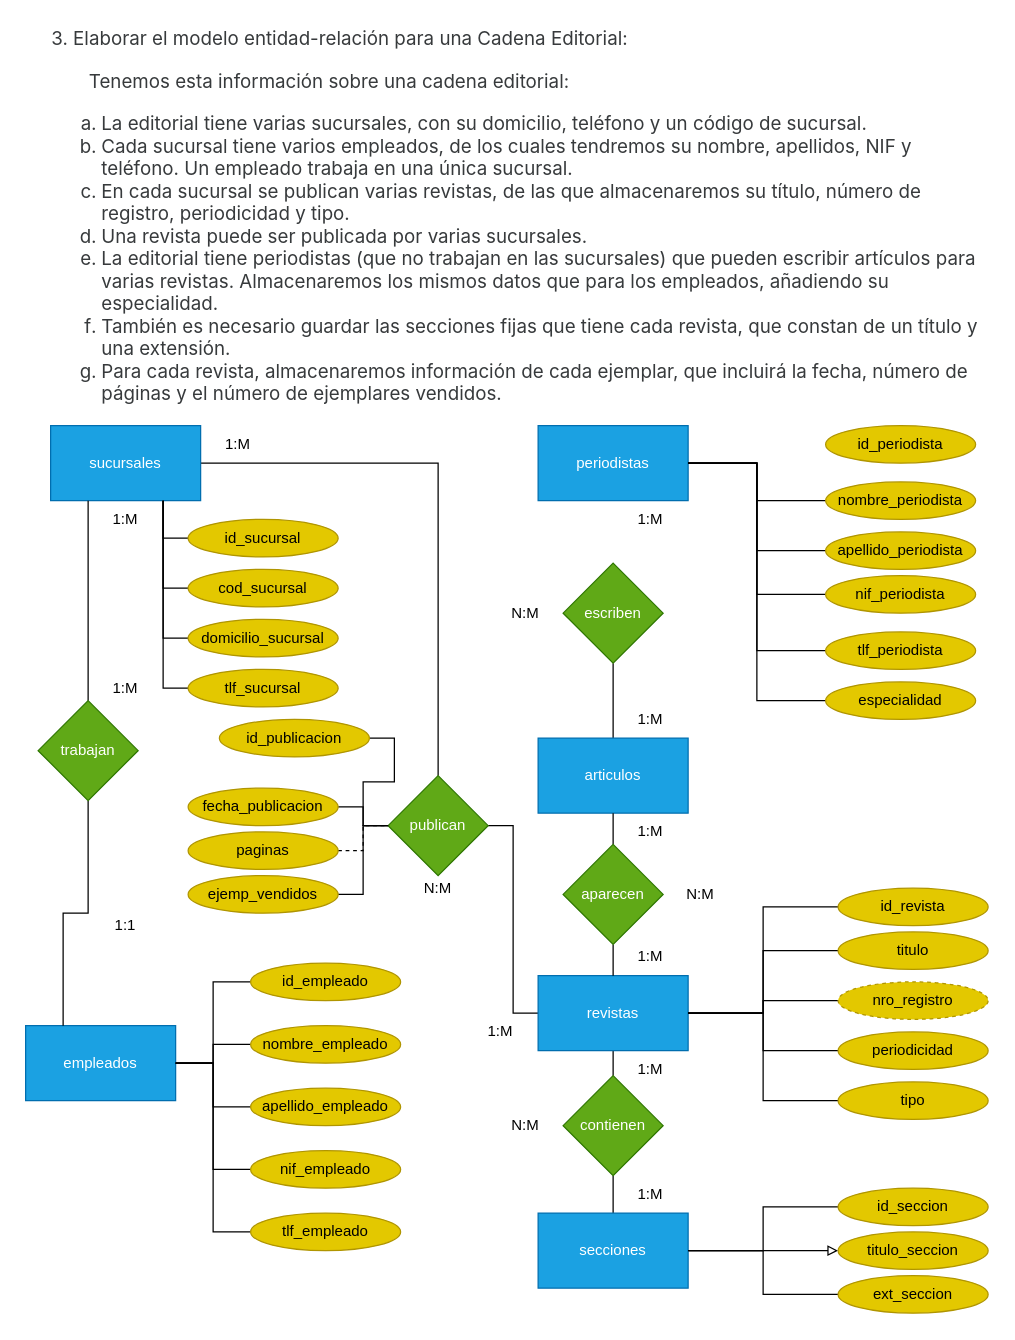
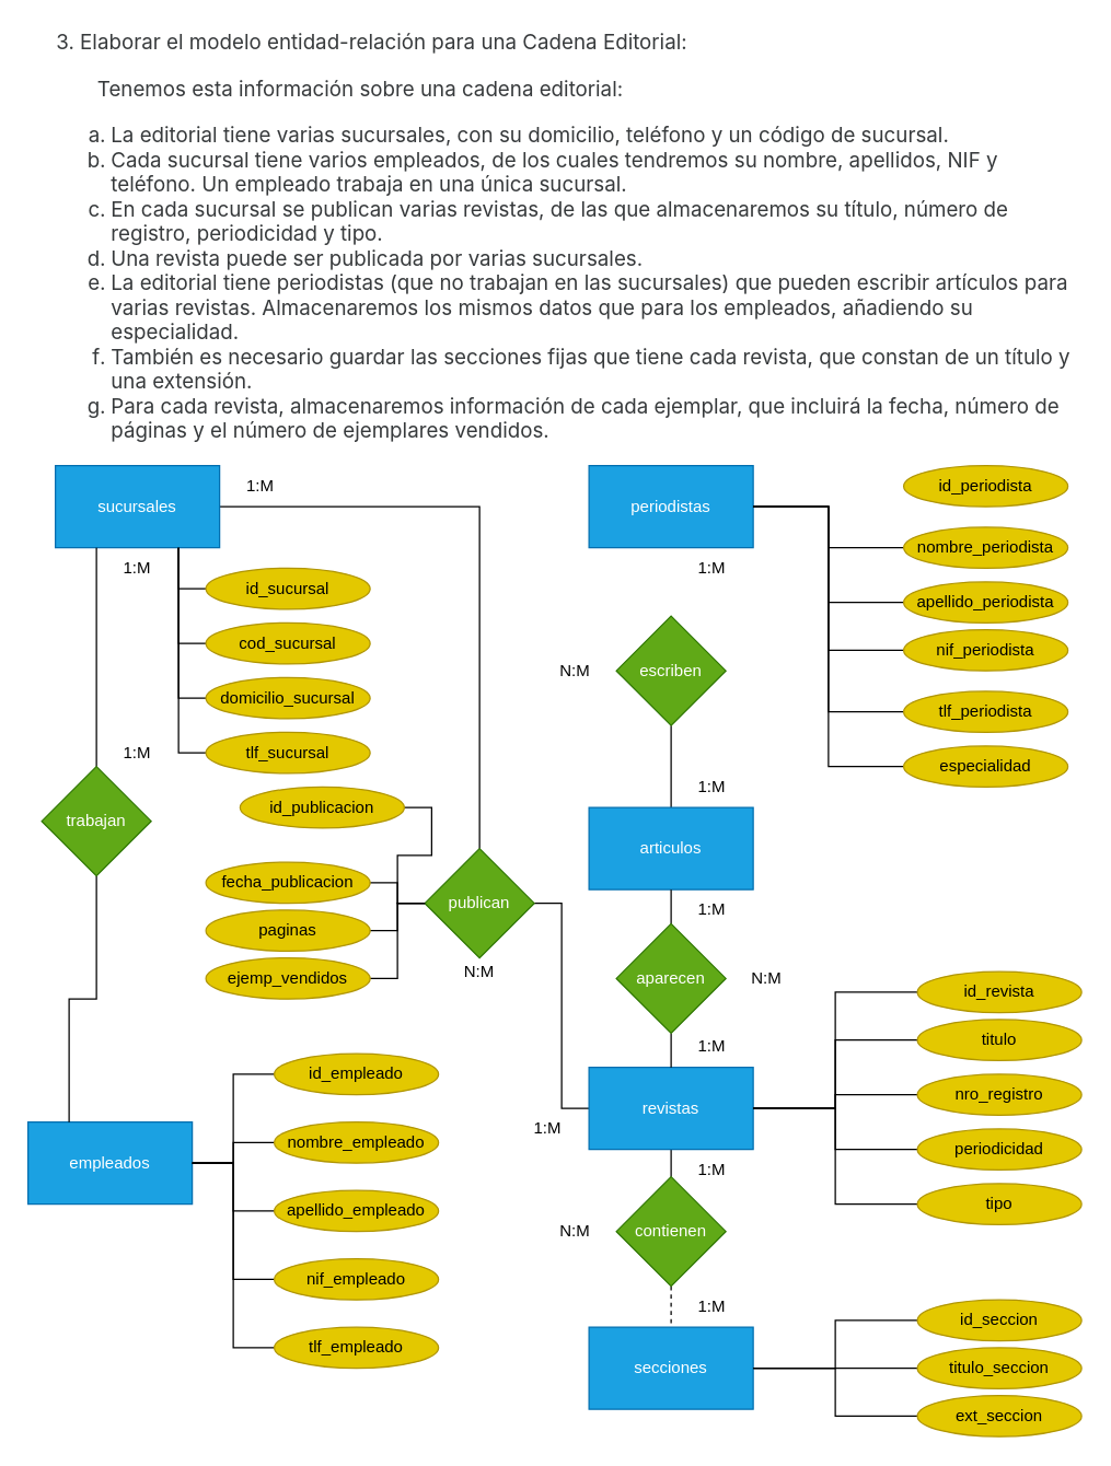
- <mxCell id="70" style="edgeStyle=orthogonalEdgeStyle;rounded=0;orthogonalLoop=1;jettySize=auto;html=1;exitX=1;exitY=0.5;exitDx=0;exitDy=0;entryX=0;entryY=0.5;entryDx=0;entryDy=0;endArrow=none;endFill=0;dashed=1;" edge="1" parent="1" source="71" target="28"><mxGeometry relative="1" as="geometry" /></mxCell>
+ <mxCell id="70" style="edgeStyle=orthogonalEdgeStyle;rounded=0;orthogonalLoop=1;jettySize=auto;html=1;exitX=1;exitY=0.5;exitDx=0;exitDy=0;entryX=0;entryY=0.5;entryDx=0;entryDy=0;endArrow=none;endFill=0;" edge="1" parent="1" source="71" target="28"><mxGeometry relative="1" as="geometry" /></mxCell>
- <mxCell id="80" value="1:1" style="text;html=1;strokeColor=none;fillColor=none;align=center;verticalAlign=middle;whiteSpace=wrap;rounded=0;" vertex="1" parent="1"><mxGeometry x="70" y="725" width="60" height="30" as="geometry" /></mxCell>
- <mxCell id="37" value="nro_registro" style="ellipse;whiteSpace=wrap;html=1;fillColor=#e3c800;fontColor=#000000;strokeColor=#B09500;dashed=1;" parent="1" vertex="1"><mxGeometry x="670" y="785" width="120" height="30" as="geometry" /></mxCell>
+ <mxCell id="37" value="nro_registro" style="ellipse;whiteSpace=wrap;html=1;fillColor=#e3c800;fontColor=#000000;strokeColor=#B09500;" parent="1" vertex="1"><mxGeometry x="670" y="785" width="120" height="30" as="geometry" /></mxCell>
- <mxCell id="59" style="edgeStyle=orthogonalEdgeStyle;rounded=0;orthogonalLoop=1;jettySize=auto;html=1;exitX=0.5;exitY=1;exitDx=0;exitDy=0;entryX=0.5;entryY=0;entryDx=0;entryDy=0;endArrow=none;endFill=0;" edge="1" parent="1" source="60" target="62"><mxGeometry relative="1" as="geometry" /></mxCell>
+ <mxCell id="59" style="edgeStyle=orthogonalEdgeStyle;rounded=0;orthogonalLoop=1;jettySize=auto;html=1;exitX=0.5;exitY=1;exitDx=0;exitDy=0;entryX=0.5;entryY=0;entryDx=0;entryDy=0;endArrow=none;endFill=0;dashed=1;" edge="1" parent="1" source="60" target="62"><mxGeometry relative="1" as="geometry" /></mxCell>
- <mxCell id="61" style="edgeStyle=orthogonalEdgeStyle;rounded=0;orthogonalLoop=1;jettySize=auto;html=1;exitX=1;exitY=0.5;exitDx=0;exitDy=0;entryX=0;entryY=0.5;entryDx=0;entryDy=0;endArrow=block;endFill=0;" edge="1" parent="1" source="62" target="65"><mxGeometry relative="1" as="geometry" /></mxCell>
+ <mxCell id="61" style="edgeStyle=orthogonalEdgeStyle;rounded=0;orthogonalLoop=1;jettySize=auto;html=1;exitX=1;exitY=0.5;exitDx=0;exitDy=0;entryX=0;entryY=0.5;entryDx=0;entryDy=0;endArrow=none;endFill=0;" edge="1" parent="1" source="62" target="65"><mxGeometry relative="1" as="geometry" /></mxCell>
